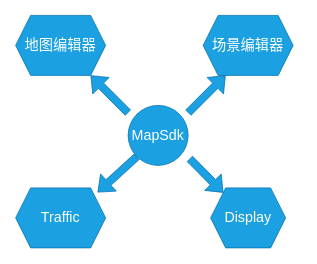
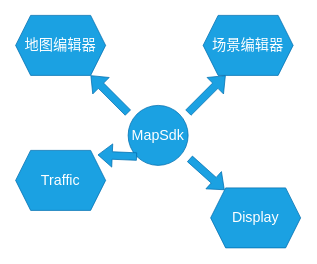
- <mxCell id="5" value="Traffic" style="shape=hexagon;perimeter=hexagonPerimeter2;whiteSpace=wrap;html=1;fixedSize=1;fontSize=19;fillColor=#1ba1e2;fontColor=#ffffff;strokeColor=#006EAF;" vertex="1" parent="1"><mxGeometry x="20" y="250" width="120" height="80" as="geometry" /></mxCell>
+ <mxCell id="5" value="Traffic" style="shape=hexagon;perimeter=hexagonPerimeter2;whiteSpace=wrap;html=1;fixedSize=1;fontSize=19;fillColor=#1ba1e2;fontColor=#ffffff;strokeColor=#006EAF;" vertex="1" parent="1"><mxGeometry x="20" y="200" width="120" height="80" as="geometry" /></mxCell>
- <mxCell id="6" value="Display" style="shape=hexagon;perimeter=hexagonPerimeter2;whiteSpace=wrap;html=1;fixedSize=1;fontSize=19;fillColor=#1ba1e2;fontColor=#ffffff;strokeColor=#006EAF;" vertex="1" parent="1"><mxGeometry x="280" y="250" width="100" height="80" as="geometry" /></mxCell>
+ <mxCell id="6" value="Display" style="shape=hexagon;perimeter=hexagonPerimeter2;whiteSpace=wrap;html=1;fixedSize=1;fontSize=19;fillColor=#1ba1e2;fontColor=#ffffff;strokeColor=#006EAF;" vertex="1" parent="1"><mxGeometry x="280" y="250" width="120" height="80" as="geometry" /></mxCell>
